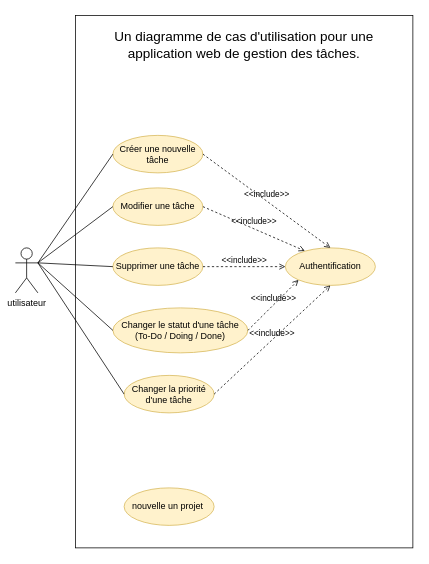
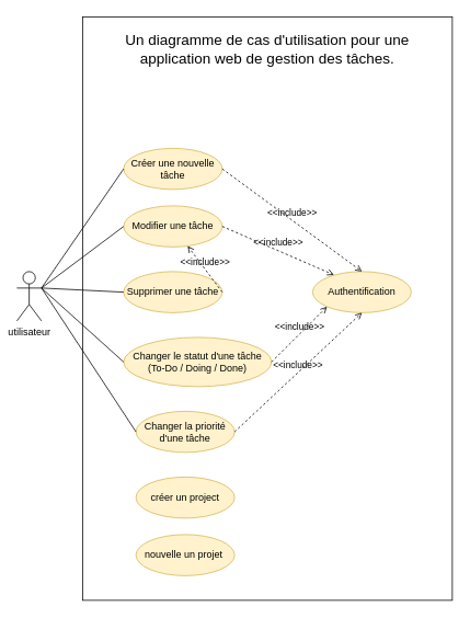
- <mxCell id="20" value="&amp;lt;&amp;lt;include&amp;gt;&amp;gt;" style="html=1;verticalAlign=bottom;labelBackgroundColor=none;endArrow=open;endFill=0;dashed=1;entryX=0;entryY=0.5;entryDx=0;entryDy=0;exitX=1;exitY=0.5;exitDx=0;exitDy=0;" edge="1" parent="1" source="7" target="15"><mxGeometry width="160" relative="1" as="geometry"><mxPoint x="340" y="450" as="sourcePoint" /><mxPoint x="537" y="382" as="targetPoint" /></mxGeometry></mxCell>
+ <mxCell id="20" value="&amp;lt;&amp;lt;include&amp;gt;&amp;gt;" style="html=1;verticalAlign=bottom;labelBackgroundColor=none;endArrow=open;endFill=0;dashed=1;exitX=1;exitY=0.5;exitDx=0;exitDy=0;" edge="1" parent="1" source="7" target="6"><mxGeometry width="160" relative="1" as="geometry"><mxPoint x="340" y="450" as="sourcePoint" /><mxPoint x="537" y="382" as="targetPoint" /></mxGeometry></mxCell>
+ <mxCell id="21" value="créer un project" style="ellipse;whiteSpace=wrap;html=1;fillColor=#fff2cc;strokeColor=#d6b656;" vertex="1" parent="1"><mxGeometry x="165" y="580" width="120" height="50" as="geometry" /></mxCell>
